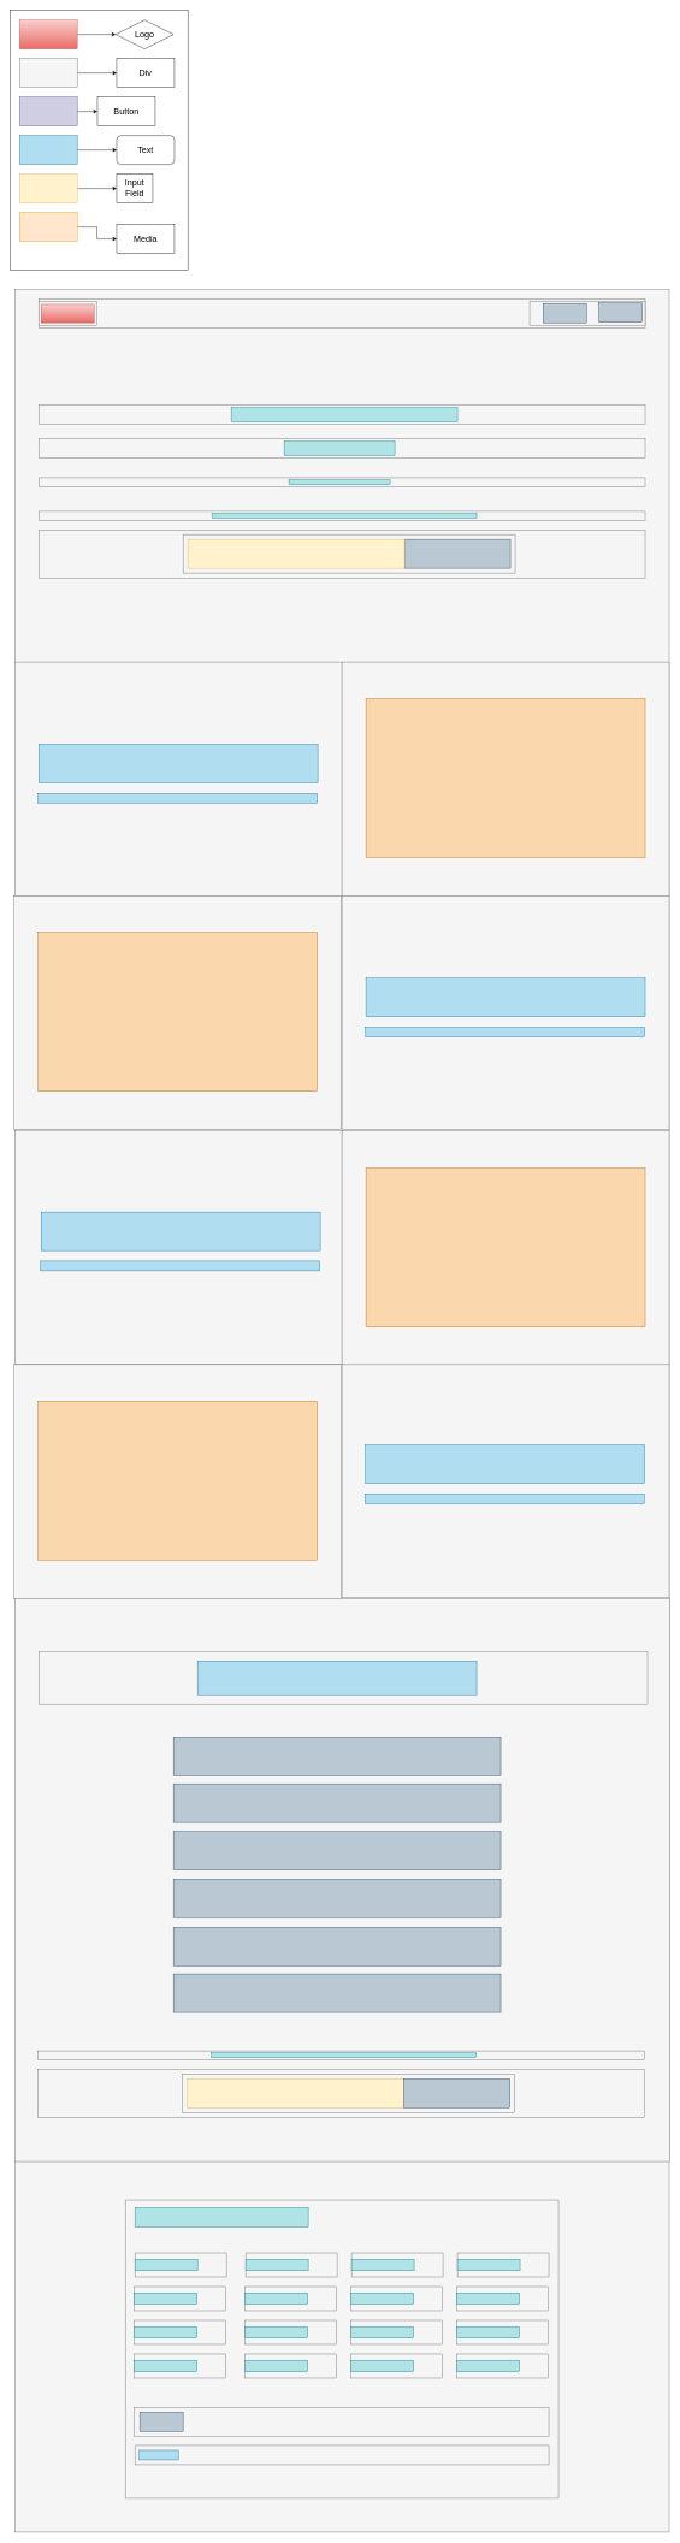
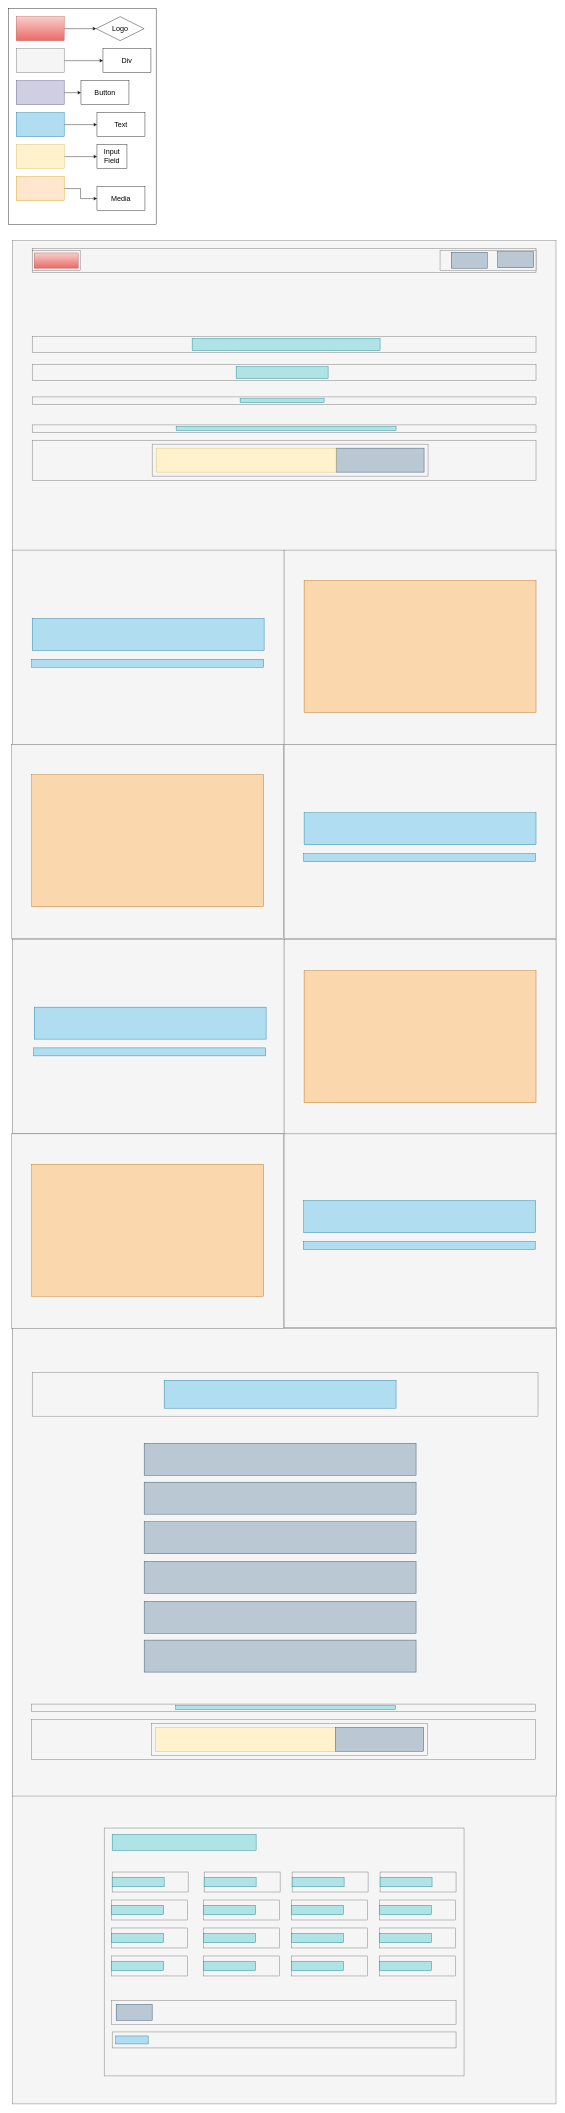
- <mxCell id="108" value="&lt;span style=&quot;font-size: 18px&quot;&gt;Div&lt;/span&gt;" style="rounded=0;whiteSpace=wrap;html=1;strokeColor=#000000;gradientColor=none;" vertex="1" parent="1"><mxGeometry x="242" y="120" width="120" height="60" as="geometry" /></mxCell>
+ <mxCell id="108" value="&lt;span style=&quot;font-size: 18px&quot;&gt;Div&lt;/span&gt;" style="rounded=0;whiteSpace=wrap;html=1;strokeColor=#000000;gradientColor=none;" vertex="1" parent="1"><mxGeometry x="257" y="120" width="120" height="60" as="geometry" /></mxCell>
- <mxCell id="110" value="&lt;span style=&quot;font-size: 18px&quot;&gt;Text&lt;/span&gt;" style="whiteSpace=wrap;html=1;strokeColor=#000000;gradientColor=none;rounded=1;" vertex="1" parent="1"><mxGeometry x="242" y="280" width="120" height="60" as="geometry" /></mxCell>
+ <mxCell id="110" value="&lt;span style=&quot;font-size: 18px&quot;&gt;Text&lt;/span&gt;" style="rounded=0;whiteSpace=wrap;html=1;strokeColor=#000000;gradientColor=none;" vertex="1" parent="1"><mxGeometry x="242" y="280" width="120" height="60" as="geometry" /></mxCell>
